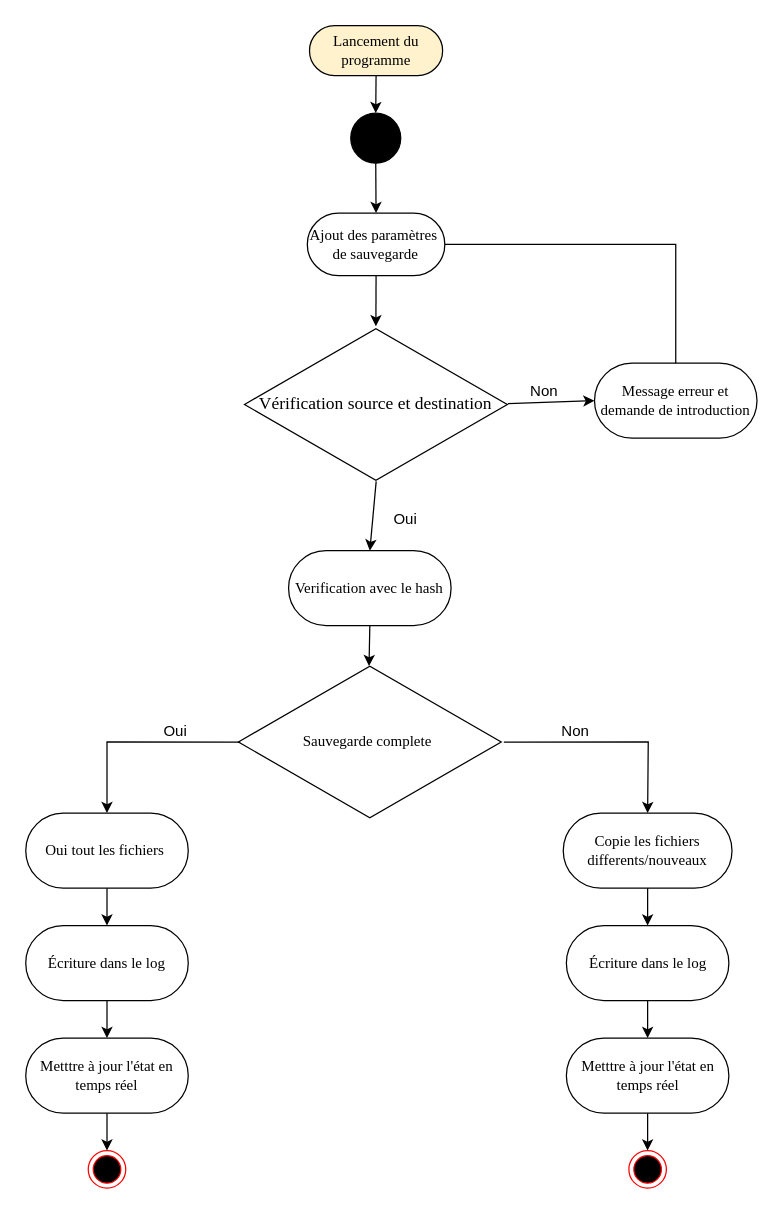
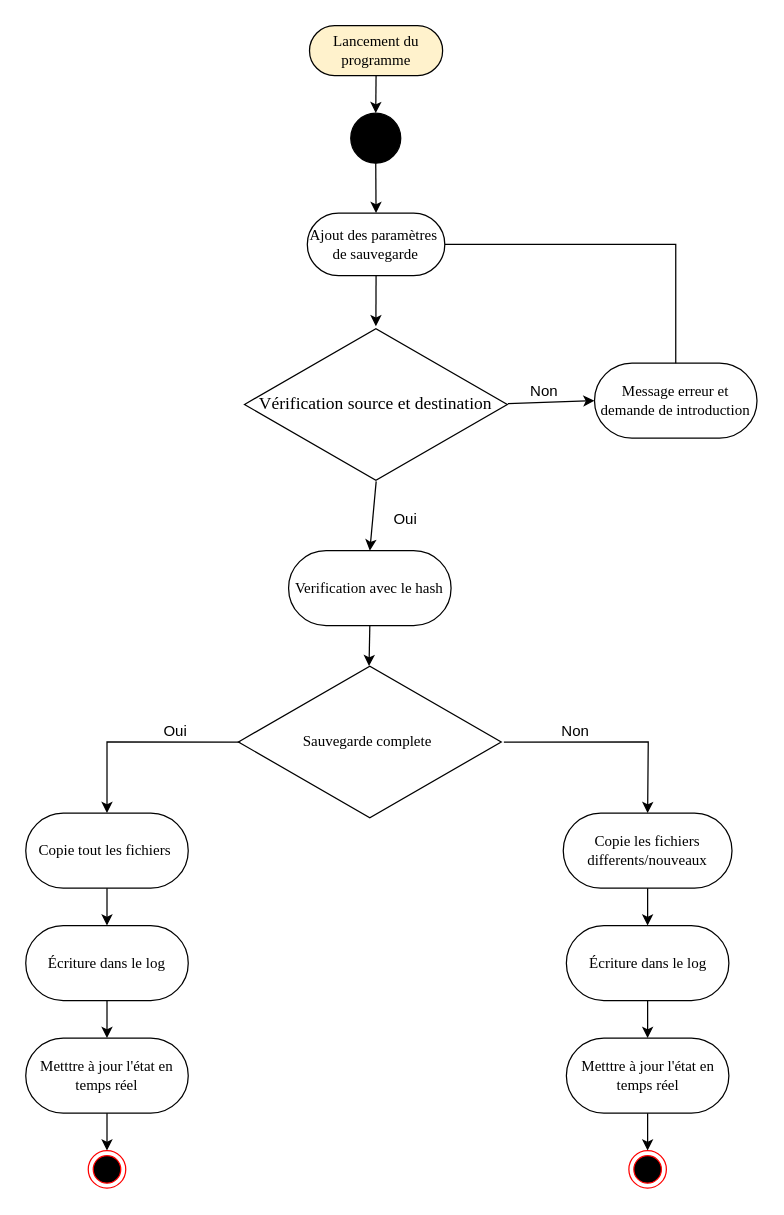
- <mxCell id="15" value="Oui tout les fichiers&amp;nbsp;" style="rounded=1;whiteSpace=wrap;html=1;shadow=0;comic=0;labelBackgroundColor=none;strokeWidth=1;fontFamily=Verdana;fontSize=12;align=center;arcSize=50;" vertex="1" parent="1"><mxGeometry x="20" y="650" width="130" height="60" as="geometry" /></mxCell>
+ <mxCell id="15" value="Copie tout les fichiers&amp;nbsp;" style="rounded=1;whiteSpace=wrap;html=1;shadow=0;comic=0;labelBackgroundColor=none;strokeWidth=1;fontFamily=Verdana;fontSize=12;align=center;arcSize=50;" vertex="1" parent="1"><mxGeometry x="20" y="650" width="130" height="60" as="geometry" /></mxCell>
